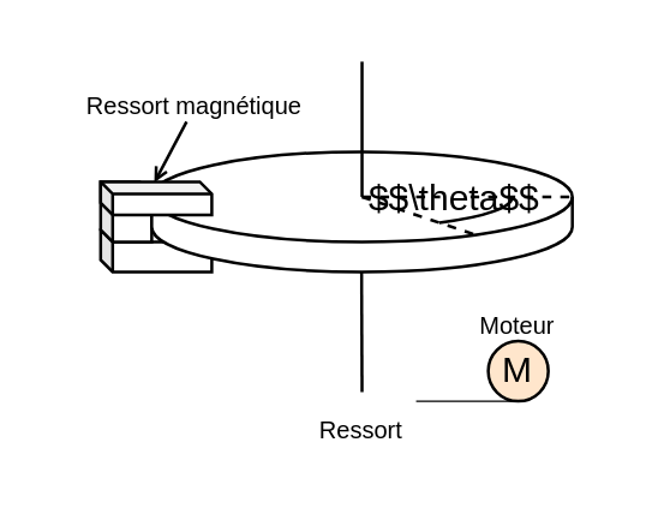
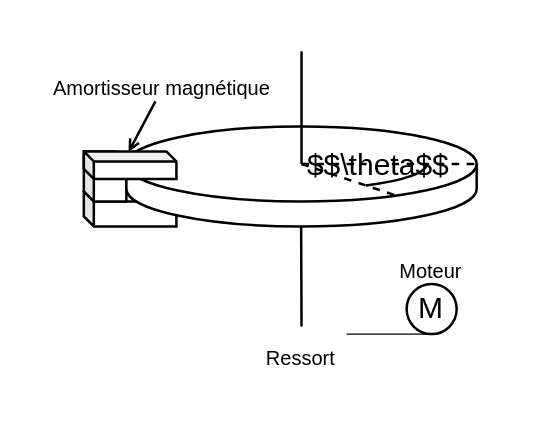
- <mxCell id="15" value="Ressort magnétique" style="text;html=1;align=center;verticalAlign=middle;whiteSpace=wrap;rounded=0;fontSize=8;" vertex="1" parent="1"><mxGeometry x="20" y="30" width="88.5" height="10" as="geometry" /></mxCell>
+ <mxCell id="15" value="Amortisseur magnétique" style="text;html=1;align=center;verticalAlign=middle;whiteSpace=wrap;rounded=0;fontSize=8;" vertex="1" parent="1"><mxGeometry x="20" y="30" width="88.5" height="10" as="geometry" /></mxCell>
- <mxCell id="8" value="M" style="ellipse;whiteSpace=wrap;html=1;aspect=fixed;fillColor=#ffe6cc;" vertex="1" parent="1"><mxGeometry x="162" y="113" width="20" height="20" as="geometry" /></mxCell>
+ <mxCell id="8" value="M" style="ellipse;whiteSpace=wrap;html=1;aspect=fixed;" vertex="1" parent="1"><mxGeometry x="162" y="113" width="20" height="20" as="geometry" /></mxCell>
